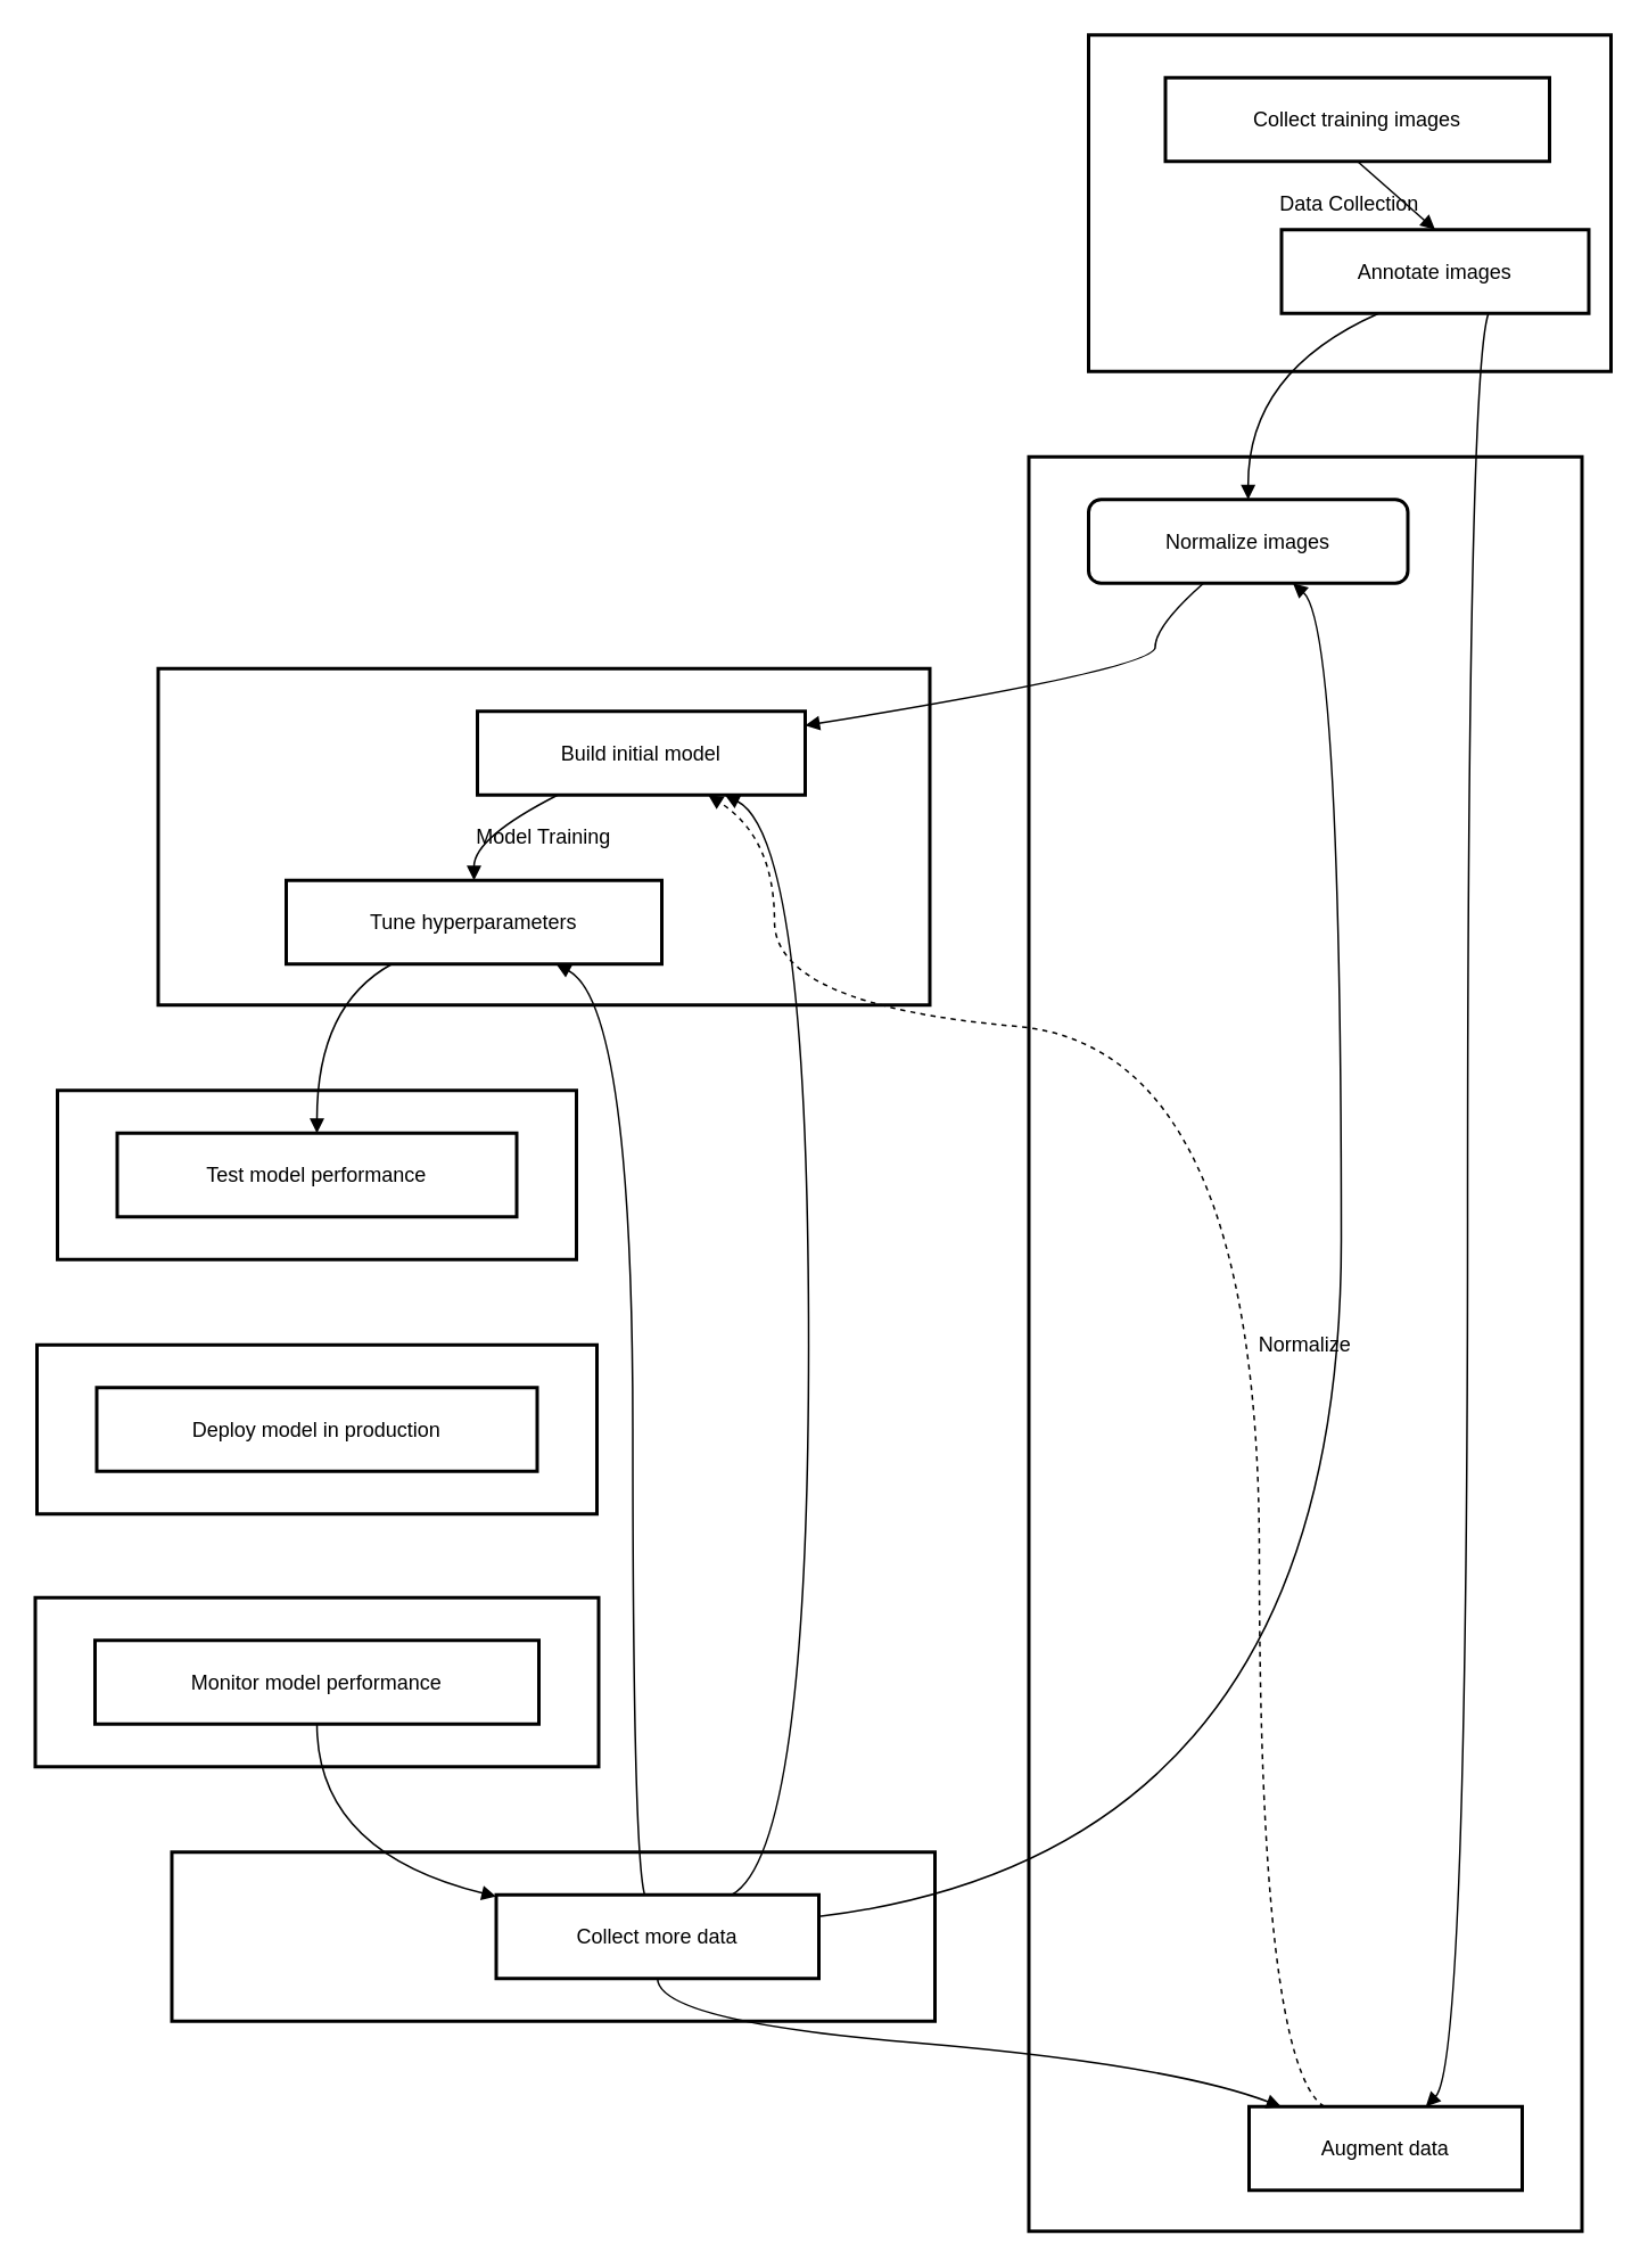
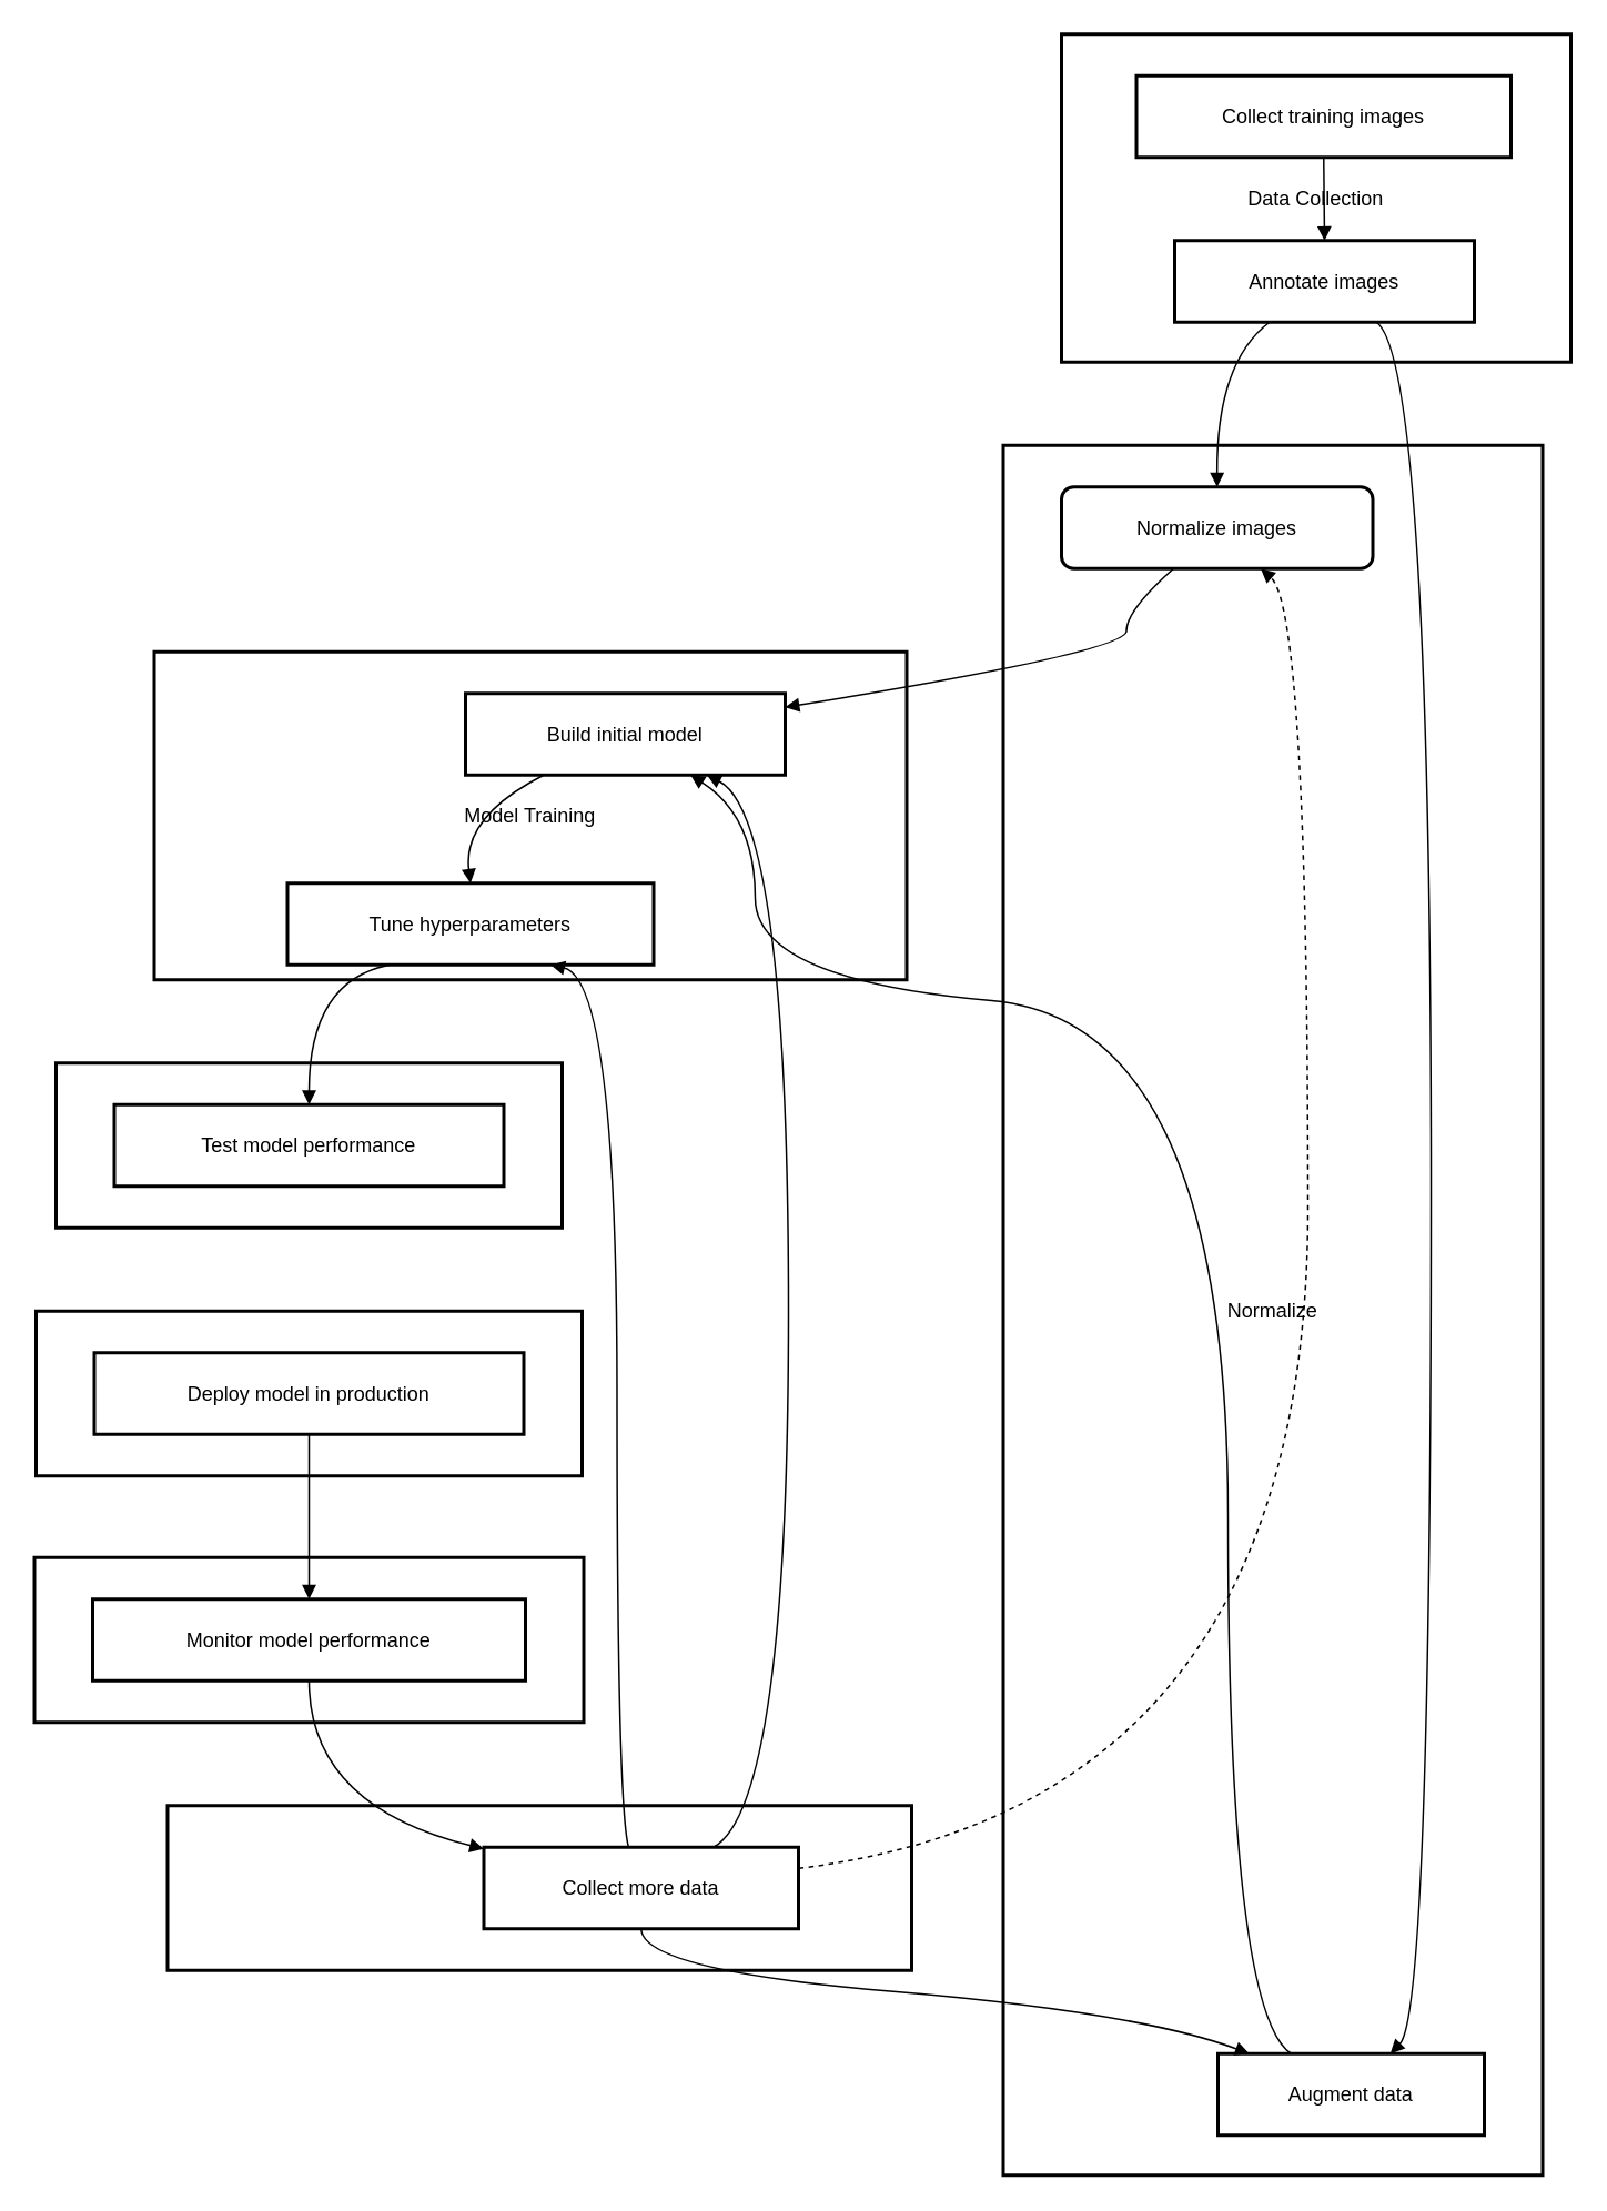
- <mxCell id="10" value="Annotate images" style="whiteSpace=wrap;strokeWidth=2;" vertex="1" parent="1"><mxGeometry x="750" y="134" width="180" height="49" as="geometry" /></mxCell>
+ <mxCell id="10" value="Annotate images" style="whiteSpace=wrap;strokeWidth=2;" vertex="1" parent="1"><mxGeometry x="705" y="144" width="180" height="49" as="geometry" /></mxCell>
- <mxCell id="14" value="Tune hyperparameters" style="whiteSpace=wrap;strokeWidth=2;" vertex="1" parent="1"><mxGeometry x="167" y="515" width="220" height="49" as="geometry" /></mxCell>
+ <mxCell id="14" value="Tune hyperparameters" style="whiteSpace=wrap;strokeWidth=2;" vertex="1" parent="1"><mxGeometry x="172" y="530" width="220" height="49" as="geometry" /></mxCell>
- <mxCell id="28" value="" style="curved=1;startArrow=none;endArrow=block;exitX=1;exitY=0.26;entryX=0.64;entryY=1;" edge="1" parent="1" source="18" target="11"><mxGeometry relative="1" as="geometry"><Array as="points"><mxPoint x="785" y="1084" /><mxPoint x="785" y="366" /></Array></mxGeometry></mxCell>
+ <mxCell id="28" value="" style="curved=1;startArrow=none;endArrow=block;exitX=1;exitY=0.26;entryX=0.64;entryY=1;dashed=1;" edge="1" parent="1" source="18" target="11"><mxGeometry relative="1" as="geometry"><Array as="points"><mxPoint x="785" y="1084" /><mxPoint x="785" y="366" /></Array></mxGeometry></mxCell>
- <mxCell id="23" value="" style="curved=1;startArrow=none;endArrow=block;exitX=0.27;exitY=-0.01;entryX=0.7;entryY=0.99;dashed=1;" edge="1" parent="1" source="12" target="13"><mxGeometry relative="1" as="geometry"><Array as="points"><mxPoint x="737" y="1208" /><mxPoint x="737" y="613" /><mxPoint x="453" y="588" /><mxPoint x="453" y="490" /></Array></mxGeometry></mxCell>
+ <mxCell id="23" value="" style="curved=1;startArrow=none;endArrow=block;exitX=0.27;exitY=-0.01;entryX=0.7;entryY=0.99;" edge="1" parent="1" source="12" target="13"><mxGeometry relative="1" as="geometry"><Array as="points"><mxPoint x="737" y="1208" /><mxPoint x="737" y="613" /><mxPoint x="453" y="588" /><mxPoint x="453" y="490" /></Array></mxGeometry></mxCell>
+ <mxCell id="26" value="" style="curved=1;startArrow=none;endArrow=block;exitX=0.5;exitY=0.99;entryX=0.5;entryY=0.01;" edge="1" parent="1" source="16" target="17"><mxGeometry relative="1" as="geometry"><Array as="points" /></mxGeometry></mxCell>
